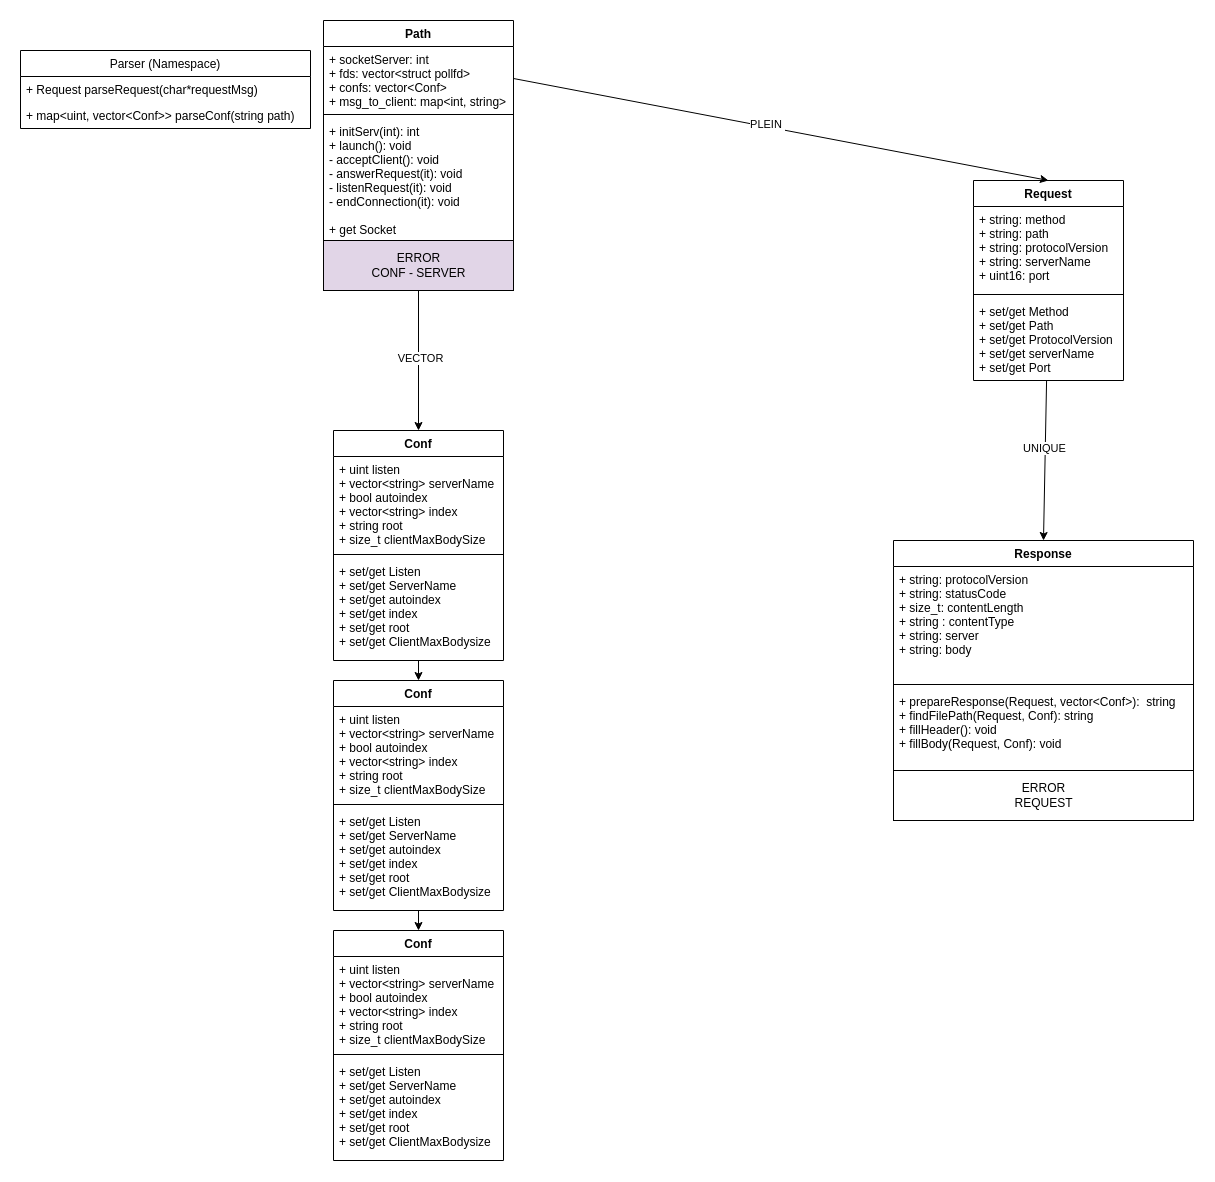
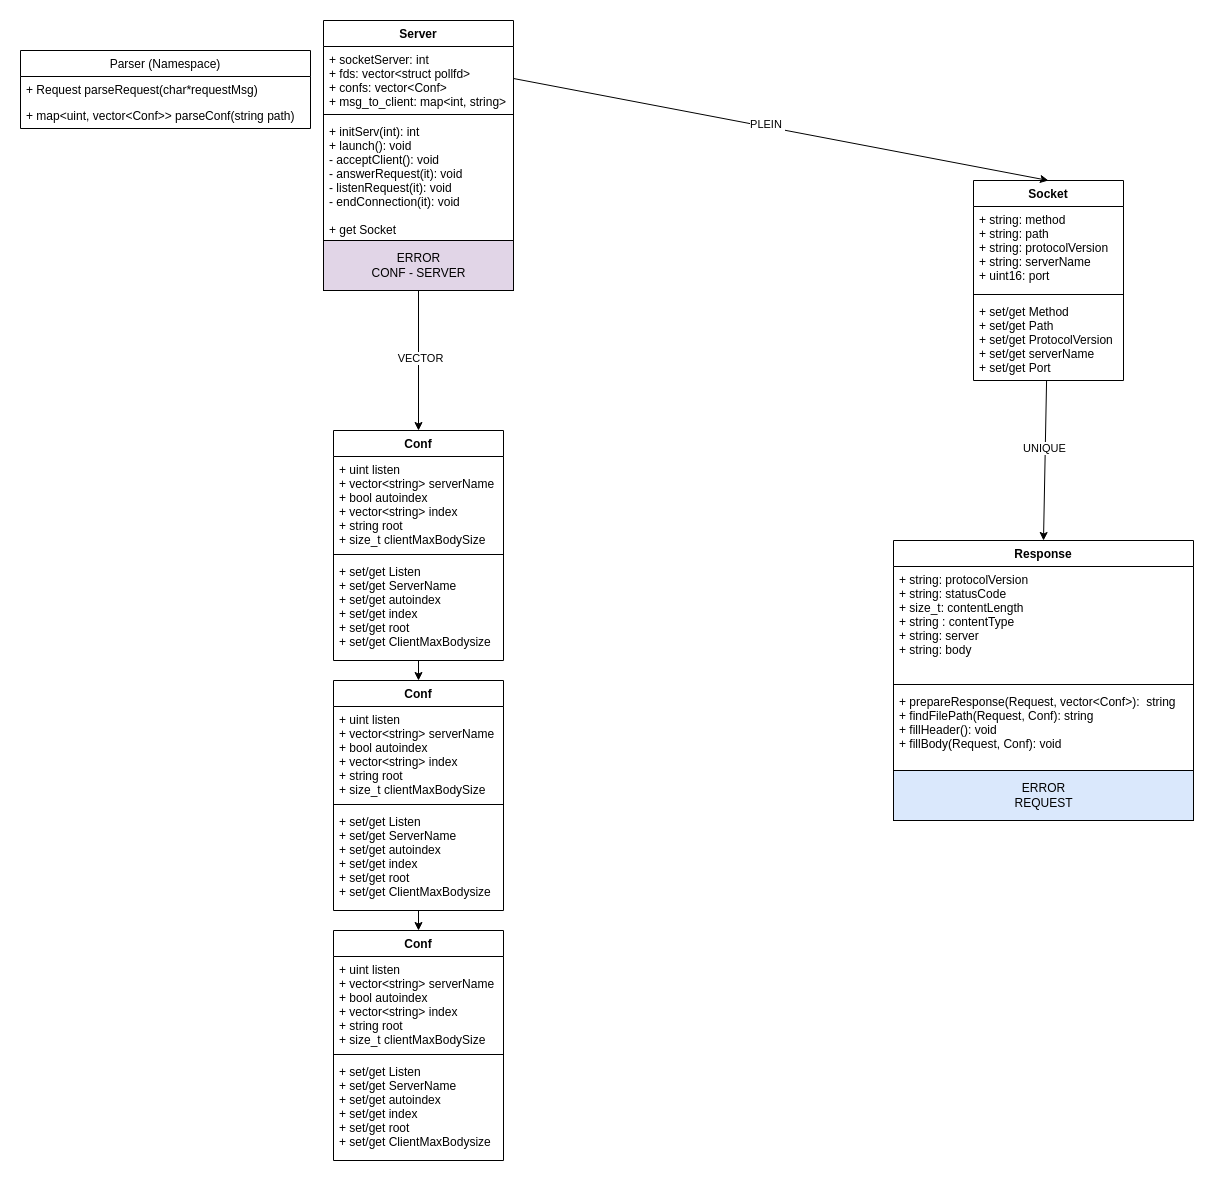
- <mxCell id="4" value="Path" style="swimlane;fontStyle=1;align=center;verticalAlign=top;childLayout=stackLayout;horizontal=1;startSize=26;horizontalStack=0;resizeParent=1;resizeParentMax=0;resizeLast=0;collapsible=1;marginBottom=0;" parent="1" vertex="1"><mxGeometry x="323" y="20" width="190" height="270" as="geometry" /></mxCell>
+ <mxCell id="4" value="Server" style="swimlane;fontStyle=1;align=center;verticalAlign=top;childLayout=stackLayout;horizontal=1;startSize=26;horizontalStack=0;resizeParent=1;resizeParentMax=0;resizeLast=0;collapsible=1;marginBottom=0;" parent="1" vertex="1"><mxGeometry x="323" y="20" width="190" height="270" as="geometry" /></mxCell>
- <mxCell id="16" value="Request" style="swimlane;fontStyle=1;align=center;verticalAlign=top;childLayout=stackLayout;horizontal=1;startSize=26;horizontalStack=0;resizeParent=1;resizeParentMax=0;resizeLast=0;collapsible=1;marginBottom=0;" vertex="1" parent="1"><mxGeometry x="973" y="180" width="150" height="200" as="geometry" /></mxCell>
+ <mxCell id="16" value="Socket" style="swimlane;fontStyle=1;align=center;verticalAlign=top;childLayout=stackLayout;horizontal=1;startSize=26;horizontalStack=0;resizeParent=1;resizeParentMax=0;resizeLast=0;collapsible=1;marginBottom=0;" vertex="1" parent="1"><mxGeometry x="973" y="180" width="150" height="200" as="geometry" /></mxCell>
- <mxCell id="27" value="ERROR&lt;br&gt;REQUEST" style="html=1;" vertex="1" parent="23"><mxGeometry y="230" width="300" height="50" as="geometry" /></mxCell>
+ <mxCell id="27" value="ERROR&lt;br&gt;REQUEST" style="html=1;fillColor=#dae8fc;" vertex="1" parent="23"><mxGeometry y="230" width="300" height="50" as="geometry" /></mxCell>
